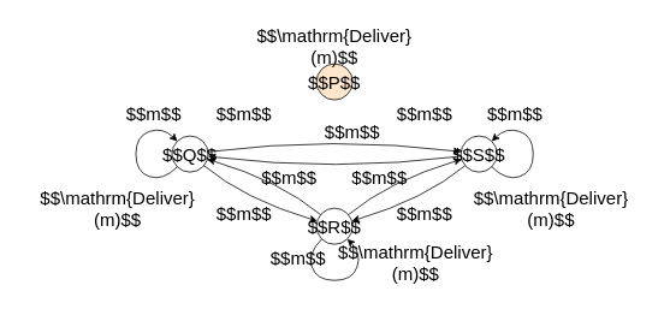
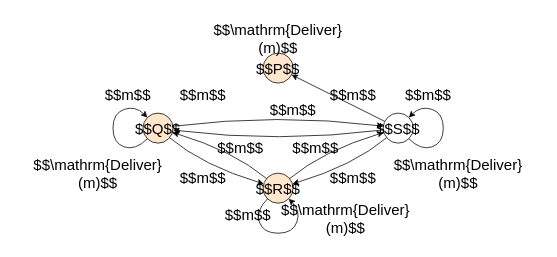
+ <mxCell id="6" style="edgeStyle=none;rounded=0;orthogonalLoop=1;jettySize=auto;html=1;" parent="1" source="7" target="3" edge="1"><mxGeometry relative="1" as="geometry" /></mxCell>
- <mxCell id="4" value="&lt;font style=&quot;font-size: 20px;&quot;&gt;$$Q$$&lt;/font&gt;" style="ellipse;whiteSpace=wrap;html=1;aspect=fixed;" parent="1" vertex="1"><mxGeometry x="190" y="150" width="40" height="40" as="geometry" /></mxCell>
+ <mxCell id="4" value="&lt;font style=&quot;font-size: 20px;&quot;&gt;$$Q$$&lt;/font&gt;" style="ellipse;whiteSpace=wrap;html=1;aspect=fixed;fillColor=#ffe6cc;" parent="1" vertex="1"><mxGeometry x="190" y="150" width="40" height="40" as="geometry" /></mxCell>
- <mxCell id="5" value="&lt;font style=&quot;font-size: 20px;&quot;&gt;$$R$$&lt;/font&gt;" style="ellipse;whiteSpace=wrap;html=1;aspect=fixed;" parent="1" vertex="1"><mxGeometry x="350" y="230" width="40" height="40" as="geometry" /></mxCell>
+ <mxCell id="5" value="&lt;font style=&quot;font-size: 20px;&quot;&gt;$$R$$&lt;/font&gt;" style="ellipse;whiteSpace=wrap;html=1;aspect=fixed;fillColor=#ffe6cc;" parent="1" vertex="1"><mxGeometry x="350" y="230" width="40" height="40" as="geometry" /></mxCell>
